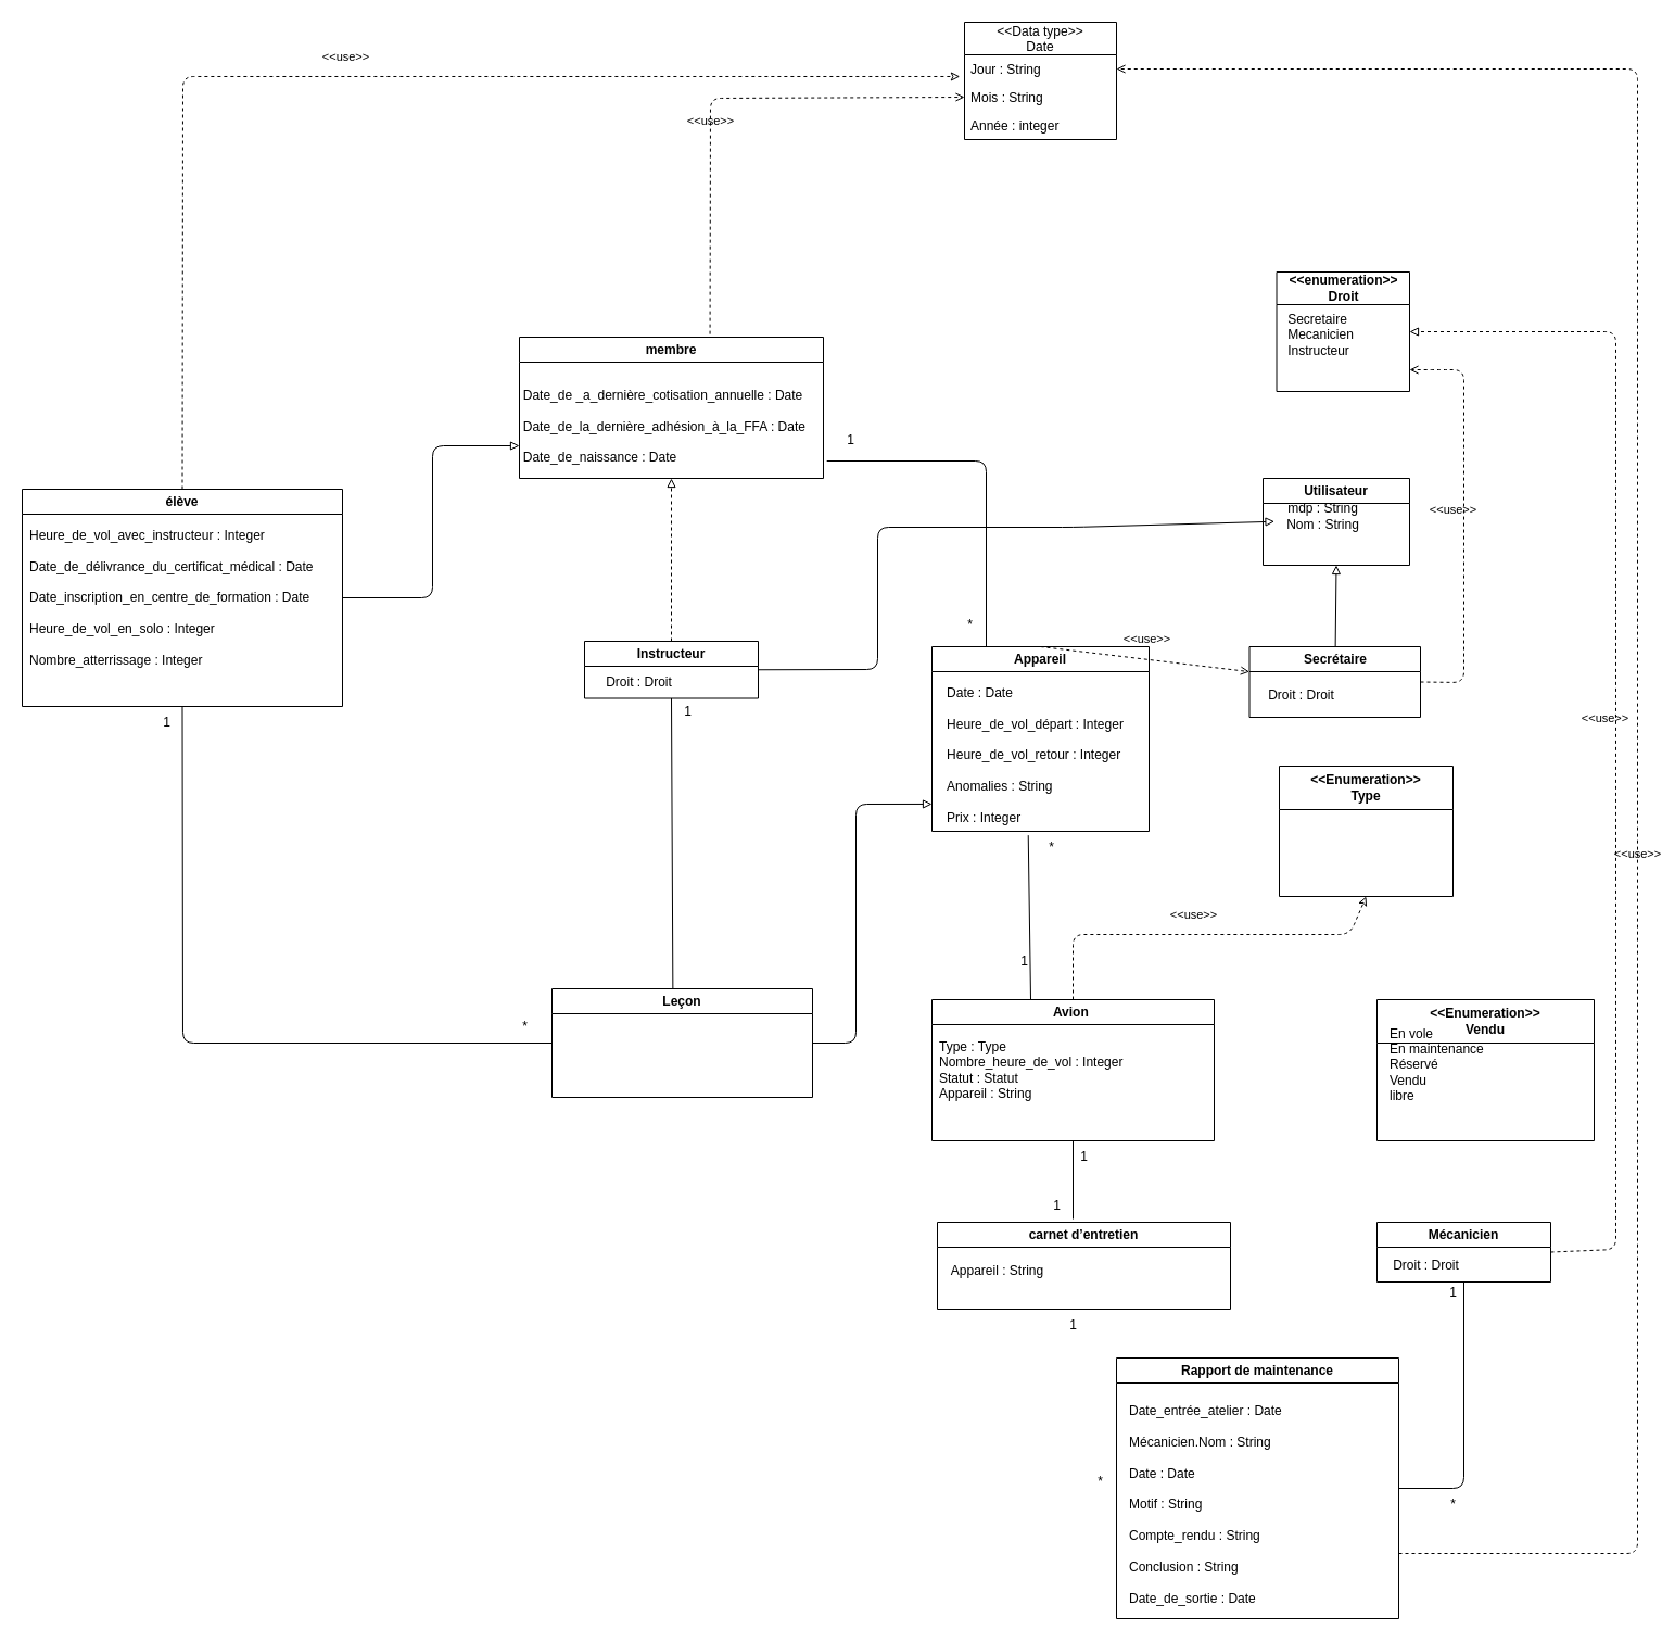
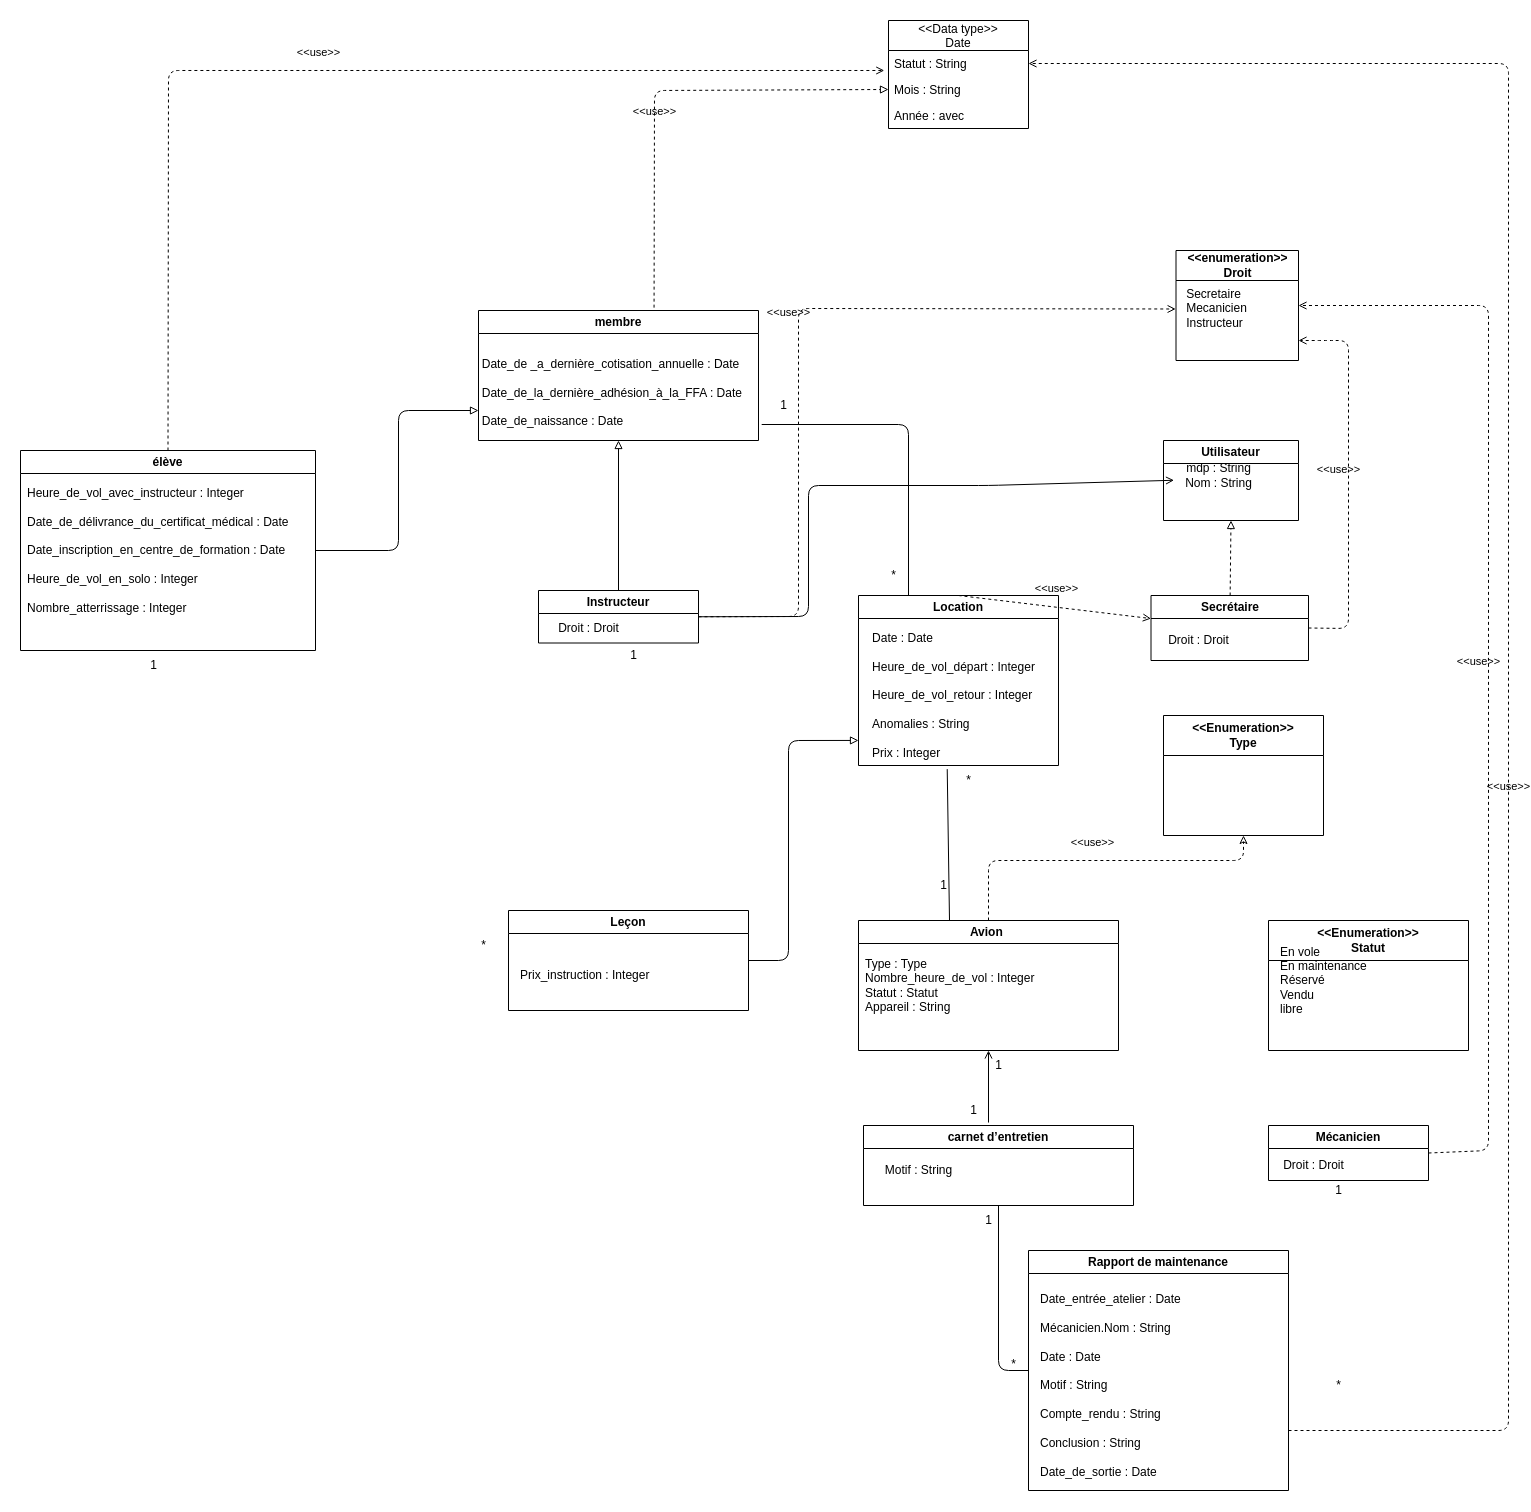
- <mxCell id="27" value="Jour : String" style="text;strokeColor=none;fillColor=none;align=left;verticalAlign=top;spacingLeft=4;spacingRight=4;overflow=hidden;rotatable=0;points=[[0,0.5],[1,0.5]];portConstraint=eastwest;" parent="26" vertex="1"><mxGeometry y="30" width="140" height="26" as="geometry" /></mxCell>
+ <mxCell id="27" value="Statut : String" style="text;strokeColor=none;fillColor=none;align=left;verticalAlign=top;spacingLeft=4;spacingRight=4;overflow=hidden;rotatable=0;points=[[0,0.5],[1,0.5]];portConstraint=eastwest;" parent="26" vertex="1"><mxGeometry y="30" width="140" height="26" as="geometry" /></mxCell>
- <mxCell id="31" value="&amp;lt;&amp;lt;use&amp;gt;&amp;gt;" style="html=1;verticalAlign=bottom;labelBackgroundColor=none;endArrow=classic;endFill=0;dashed=1;exitX=0.5;exitY=0;exitDx=0;exitDy=0;entryX=-0.03;entryY=-0.231;entryDx=0;entryDy=0;entryPerimeter=0;" parent="1" source="4" target="28" edge="1"><mxGeometry x="-0.033" y="9" width="160" relative="1" as="geometry"><mxPoint x="948" y="300" as="sourcePoint" /><mxPoint x="888" y="100" as="targetPoint" /><mxPoint as="offset" /><Array as="points"><mxPoint x="168" y="70" /></Array></mxGeometry></mxCell>
+ <mxCell id="31" value="&amp;lt;&amp;lt;use&amp;gt;&amp;gt;" style="html=1;verticalAlign=bottom;labelBackgroundColor=none;endArrow=open;endFill=0;dashed=1;exitX=0.5;exitY=0;exitDx=0;exitDy=0;entryX=-0.03;entryY=-0.231;entryDx=0;entryDy=0;entryPerimeter=0;" parent="1" source="4" target="28" edge="1"><mxGeometry x="-0.033" y="9" width="160" relative="1" as="geometry"><mxPoint x="948" y="300" as="sourcePoint" /><mxPoint x="888" y="100" as="targetPoint" /><mxPoint as="offset" /><Array as="points"><mxPoint x="168" y="70" /></Array></mxGeometry></mxCell>
- <mxCell id="30" value="&amp;lt;&amp;lt;use&amp;gt;&amp;gt;" style="html=1;verticalAlign=bottom;labelBackgroundColor=none;endArrow=open;endFill=0;dashed=1;entryX=0;entryY=0.5;entryDx=0;entryDy=0;exitX=0.627;exitY=-0.022;exitDx=0;exitDy=0;exitPerimeter=0;" parent="1" source="2" target="28" edge="1"><mxGeometry x="-0.174" width="160" relative="1" as="geometry"><mxPoint x="548" y="275" as="sourcePoint" /><mxPoint x="888" y="100" as="targetPoint" /><Array as="points"><mxPoint x="654" y="90" /></Array><mxPoint y="-1" as="offset" /></mxGeometry></mxCell>
+ <mxCell id="30" value="&amp;lt;&amp;lt;use&amp;gt;&amp;gt;" style="html=1;verticalAlign=bottom;labelBackgroundColor=none;endArrow=block;endFill=0;dashed=1;entryX=0;entryY=0.5;entryDx=0;entryDy=0;exitX=0.627;exitY=-0.022;exitDx=0;exitDy=0;exitPerimeter=0;" parent="1" source="2" target="28" edge="1"><mxGeometry x="-0.174" width="160" relative="1" as="geometry"><mxPoint x="548" y="275" as="sourcePoint" /><mxPoint x="888" y="100" as="targetPoint" /><Array as="points"><mxPoint x="654" y="90" /></Array><mxPoint y="-1" as="offset" /></mxGeometry></mxCell>
- <mxCell id="29" value="Année : integer" style="text;strokeColor=none;fillColor=none;align=left;verticalAlign=top;spacingLeft=4;spacingRight=4;overflow=hidden;rotatable=0;points=[[0,0.5],[1,0.5]];portConstraint=eastwest;" parent="26" vertex="1"><mxGeometry y="82" width="140" height="26" as="geometry" /></mxCell>
+ <mxCell id="29" value="Année : avec" style="text;strokeColor=none;fillColor=none;align=left;verticalAlign=top;spacingLeft=4;spacingRight=4;overflow=hidden;rotatable=0;points=[[0,0.5],[1,0.5]];portConstraint=eastwest;" parent="26" vertex="1"><mxGeometry y="82" width="140" height="26" as="geometry" /></mxCell>
- <mxCell id="64" value="&amp;lt;&amp;lt;use&amp;gt;&amp;gt;" style="html=1;verticalAlign=bottom;labelBackgroundColor=none;endArrow=block;endFill=0;dashed=1;exitX=1;exitY=0.5;exitDx=0;exitDy=0;entryX=1;entryY=0.5;entryDx=0;entryDy=0;" edge="1" parent="1" source="13" target="60"><mxGeometry x="-0.014" y="10" width="160" relative="1" as="geometry"><mxPoint x="1493" y="707" as="sourcePoint" /><mxPoint x="1353" y="280" as="targetPoint" /><mxPoint as="offset" /><Array as="points"><mxPoint x="1488" y="1150" /><mxPoint x="1488" y="305" /></Array></mxGeometry></mxCell>
+ <mxCell id="64" value="&amp;lt;&amp;lt;use&amp;gt;&amp;gt;" style="html=1;verticalAlign=bottom;labelBackgroundColor=none;endArrow=open;endFill=0;dashed=1;exitX=1;exitY=0.5;exitDx=0;exitDy=0;entryX=1;entryY=0.5;entryDx=0;entryDy=0;" edge="1" parent="1" source="13" target="60"><mxGeometry x="-0.014" y="10" width="160" relative="1" as="geometry"><mxPoint x="1493" y="707" as="sourcePoint" /><mxPoint x="1353" y="280" as="targetPoint" /><mxPoint as="offset" /><Array as="points"><mxPoint x="1488" y="1150" /><mxPoint x="1488" y="305" /></Array></mxGeometry></mxCell>
+ <mxCell id="65" value="&amp;lt;&amp;lt;use&amp;gt;&amp;gt;" style="html=1;verticalAlign=bottom;labelBackgroundColor=none;endArrow=open;endFill=0;dashed=1;exitX=1;exitY=0.5;exitDx=0;exitDy=0;entryX=-0.004;entryY=0.407;entryDx=0;entryDy=0;entryPerimeter=0;" edge="1" parent="1" source="21" target="61"><mxGeometry x="0.006" y="10" width="160" relative="1" as="geometry"><mxPoint x="1038" y="727" as="sourcePoint" /><mxPoint x="1038" y="260" as="targetPoint" /><mxPoint as="offset" /><Array as="points"><mxPoint x="798" y="616" /><mxPoint x="798" y="308" /></Array></mxGeometry></mxCell>
- <mxCell id="66" style="edgeStyle=none;html=1;entryX=0.006;entryY=0.619;entryDx=0;entryDy=0;endArrow=block;endFill=0;entryPerimeter=0;exitX=1;exitY=0.5;exitDx=0;exitDy=0;" edge="1" parent="1" source="21" target="59"><mxGeometry relative="1" as="geometry"><mxPoint x="898" y="595" as="sourcePoint" /><mxPoint x="898" y="445" as="targetPoint" /><Array as="points"><mxPoint x="808" y="616" /><mxPoint x="808" y="485" /><mxPoint x="988" y="485" /></Array></mxGeometry></mxCell>
+ <mxCell id="66" style="edgeStyle=none;html=1;entryX=0.006;entryY=0.619;entryDx=0;entryDy=0;endArrow=open;endFill=0;entryPerimeter=0;exitX=1;exitY=0.5;exitDx=0;exitDy=0;" edge="1" parent="1" source="21" target="59"><mxGeometry relative="1" as="geometry"><mxPoint x="898" y="595" as="sourcePoint" /><mxPoint x="898" y="445" as="targetPoint" /><Array as="points"><mxPoint x="808" y="616" /><mxPoint x="808" y="485" /><mxPoint x="988" y="485" /></Array></mxGeometry></mxCell>
- <mxCell id="20" style="edgeStyle=none;html=1;entryX=0.5;entryY=1;entryDx=0;entryDy=0;endArrow=block;endFill=0;dashed=1;" parent="1" source="21" target="2" edge="1"><mxGeometry relative="1" as="geometry" /></mxCell>
+ <mxCell id="20" style="edgeStyle=none;html=1;entryX=0.5;entryY=1;entryDx=0;entryDy=0;endArrow=block;endFill=0;" parent="1" source="21" target="2" edge="1"><mxGeometry relative="1" as="geometry" /></mxCell>
- <mxCell id="18" style="edgeStyle=none;html=1;entryX=0.5;entryY=1;entryDx=0;entryDy=0;endArrow=block;endFill=0;" parent="1" source="19" target="58" edge="1"><mxGeometry relative="1" as="geometry" /></mxCell>
+ <mxCell id="18" style="edgeStyle=none;html=1;entryX=0.5;entryY=1;entryDx=0;entryDy=0;endArrow=block;endFill=0;dashed=1;" parent="1" source="19" target="58" edge="1"><mxGeometry relative="1" as="geometry" /></mxCell>
- <mxCell id="11" value="Appareil" style="swimlane;whiteSpace=wrap;html=1;" parent="1" vertex="1"><mxGeometry x="858" y="595" width="200" height="170" as="geometry" /></mxCell>
+ <mxCell id="11" value="Location" style="swimlane;whiteSpace=wrap;html=1;" parent="1" vertex="1"><mxGeometry x="858" y="595" width="200" height="170" as="geometry" /></mxCell>
- <mxCell id="33" value="&lt;div&gt;&amp;lt;&amp;lt;Enumeration&amp;gt;&amp;gt;&lt;/div&gt;&lt;div&gt;Type&lt;/div&gt;" style="swimlane;whiteSpace=wrap;html=1;startSize=40;" parent="1" vertex="1"><mxGeometry x="1178" y="705" width="160" height="120" as="geometry" /></mxCell>
+ <mxCell id="33" value="&lt;div&gt;&amp;lt;&amp;lt;Enumeration&amp;gt;&amp;gt;&lt;/div&gt;&lt;div&gt;Type&lt;/div&gt;" style="swimlane;whiteSpace=wrap;html=1;startSize=40;" parent="1" vertex="1"><mxGeometry x="1163" y="715" width="160" height="120" as="geometry" /></mxCell>
- <mxCell id="48" style="edgeStyle=none;html=1;endArrow=none;endFill=0;exitX=0.464;exitY=-0.003;exitDx=0;exitDy=0;exitPerimeter=0;entryX=0.5;entryY=1;entryDx=0;entryDy=0;" parent="1" source="24" target="21" edge="1"><mxGeometry relative="1" as="geometry"><mxPoint x="612" y="835" as="sourcePoint" /><mxPoint x="586.73" y="693.64" as="targetPoint" /></mxGeometry></mxCell>
- <mxCell id="35" value="&lt;div&gt;&amp;lt;&amp;lt;Enumeration&amp;gt;&amp;gt;&lt;/div&gt;&lt;div&gt;Vendu&lt;/div&gt;" style="swimlane;whiteSpace=wrap;html=1;startSize=40;" parent="1" vertex="1"><mxGeometry x="1268" y="920" width="200" height="130" as="geometry" /></mxCell>
+ <mxCell id="35" value="&lt;div&gt;&amp;lt;&amp;lt;Enumeration&amp;gt;&amp;gt;&lt;/div&gt;&lt;div&gt;Statut&lt;/div&gt;" style="swimlane;whiteSpace=wrap;html=1;startSize=40;" parent="1" vertex="1"><mxGeometry x="1268" y="920" width="200" height="130" as="geometry" /></mxCell>
- <mxCell id="54" style="edgeStyle=none;html=1;endArrow=none;endFill=0;exitX=0;exitY=0.5;exitDx=0;exitDy=0;entryX=0.5;entryY=1;entryDx=0;entryDy=0;" parent="1" source="24" target="4" edge="1"><mxGeometry relative="1" as="geometry"><mxPoint x="179.36" y="999.7" as="sourcePoint" /><mxPoint x="208" y="730" as="targetPoint" /><Array as="points"><mxPoint x="168" y="960" /></Array></mxGeometry></mxCell>
+ <mxCell id="25" value="&lt;div style=&quot;&quot;&gt;Prix_instruction : Integer&lt;br&gt;&lt;/div&gt;" style="text;html=1;align=left;verticalAlign=middle;resizable=0;points=[];autosize=1;strokeColor=none;fillColor=none;" parent="24" vertex="1"><mxGeometry x="10" y="50" width="150" height="30" as="geometry" /></mxCell>
- <mxCell id="42" style="edgeStyle=none;html=1;endArrow=none;endFill=0;exitX=0.463;exitY=-0.037;exitDx=0;exitDy=0;exitPerimeter=0;entryX=0.5;entryY=1;entryDx=0;entryDy=0;" parent="1" source="8" target="6" edge="1"><mxGeometry relative="1" as="geometry"><mxPoint x="1028.837" y="1100" as="sourcePoint" /><mxPoint x="998" y="1040" as="targetPoint" /></mxGeometry></mxCell>
+ <mxCell id="42" style="edgeStyle=none;html=1;endArrow=open;endFill=0;exitX=0.463;exitY=-0.037;exitDx=0;exitDy=0;exitPerimeter=0;entryX=0.5;entryY=1;entryDx=0;entryDy=0;" parent="1" source="8" target="6" edge="1"><mxGeometry relative="1" as="geometry"><mxPoint x="1028.837" y="1100" as="sourcePoint" /><mxPoint x="998" y="1040" as="targetPoint" /></mxGeometry></mxCell>
- <mxCell id="10" value="&lt;span style=&quot;text-align: left;&quot;&gt;Appareil : String&lt;/span&gt;" style="text;html=1;align=center;verticalAlign=middle;resizable=0;points=[];autosize=1;strokeColor=none;fillColor=none;" parent="8" vertex="1"><mxGeometry y="30" width="110" height="30" as="geometry" /></mxCell>
+ <mxCell id="10" value="&lt;span style=&quot;text-align: left;&quot;&gt;Motif : String&lt;/span&gt;" style="text;html=1;align=center;verticalAlign=middle;resizable=0;points=[];autosize=1;strokeColor=none;fillColor=none;" parent="8" vertex="1"><mxGeometry y="30" width="110" height="30" as="geometry" /></mxCell>
+ <mxCell id="15" style="edgeStyle=none;html=1;entryX=0.5;entryY=1;entryDx=0;entryDy=0;endArrow=none;endFill=0;" parent="1" source="16" target="8" edge="1"><mxGeometry relative="1" as="geometry"><Array as="points"><mxPoint x="998" y="1370" /></Array></mxGeometry></mxCell>
- <mxCell id="39" style="edgeStyle=none;html=1;entryX=0.5;entryY=1;entryDx=0;entryDy=0;endArrow=none;endFill=0;exitX=1;exitY=0.5;exitDx=0;exitDy=0;" parent="1" source="16" target="13" edge="1"><mxGeometry relative="1" as="geometry"><mxPoint x="1419.667" y="1275" as="sourcePoint" /><mxPoint x="1368" y="1215" as="targetPoint" /><Array as="points"><mxPoint x="1348" y="1370" /></Array></mxGeometry></mxCell>
